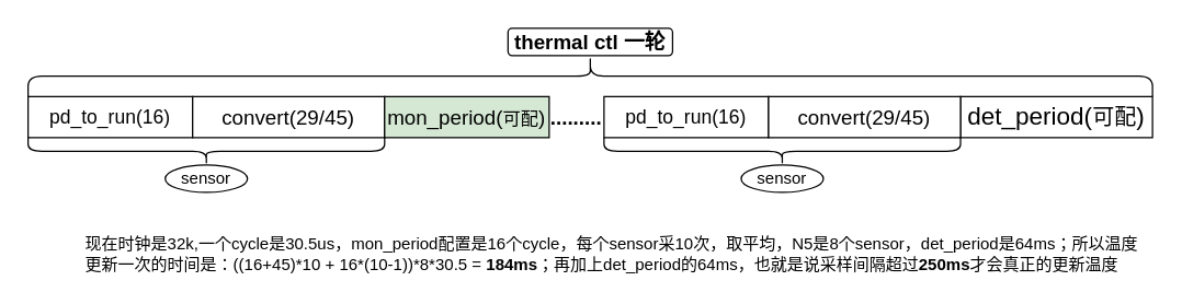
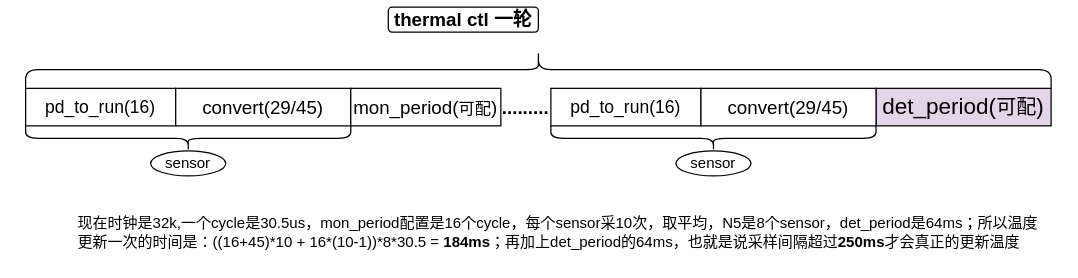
- <mxCell id="14" value="thermal ctl&amp;nbsp;一轮" style="rounded=1;whiteSpace=wrap;html=1;fontSize=15;fontStyle=1" vertex="1" parent="1"><mxGeometry x="370" y="20" width="120" height="20" as="geometry" /></mxCell>
+ <mxCell id="14" value="thermal ctl&amp;nbsp;一轮" style="rounded=1;whiteSpace=wrap;html=1;fontSize=15;fontStyle=1" vertex="1" parent="1"><mxGeometry x="310" y="5" width="120" height="20" as="geometry" /></mxCell>
- <mxCell id="5" value="mon_period(&lt;font style=&quot;font-size: 13px;&quot;&gt;可配&lt;/font&gt;)" style="rounded=0;whiteSpace=wrap;html=1;fontSize=15;fillColor=#d5e8d4;" vertex="1" parent="1"><mxGeometry x="280" y="70" width="120" height="30" as="geometry" /></mxCell>
+ <mxCell id="5" value="mon_period(&lt;font style=&quot;font-size: 13px;&quot;&gt;可配&lt;/font&gt;)" style="rounded=0;whiteSpace=wrap;html=1;fontSize=15;" vertex="1" parent="1"><mxGeometry x="280" y="70" width="120" height="30" as="geometry" /></mxCell>
- <mxCell id="2" value="det_period(&lt;font style=&quot;font-size: 16px;&quot;&gt;可配&lt;/font&gt;)" style="rounded=0;whiteSpace=wrap;html=1;fontSize=18;" vertex="1" parent="1"><mxGeometry x="700" y="70" width="140" height="30" as="geometry" /></mxCell>
+ <mxCell id="2" value="det_period(&lt;font style=&quot;font-size: 16px;&quot;&gt;可配&lt;/font&gt;)" style="rounded=0;whiteSpace=wrap;html=1;fontSize=18;fillColor=#e1d5e7;" vertex="1" parent="1"><mxGeometry x="700" y="70" width="140" height="30" as="geometry" /></mxCell>
